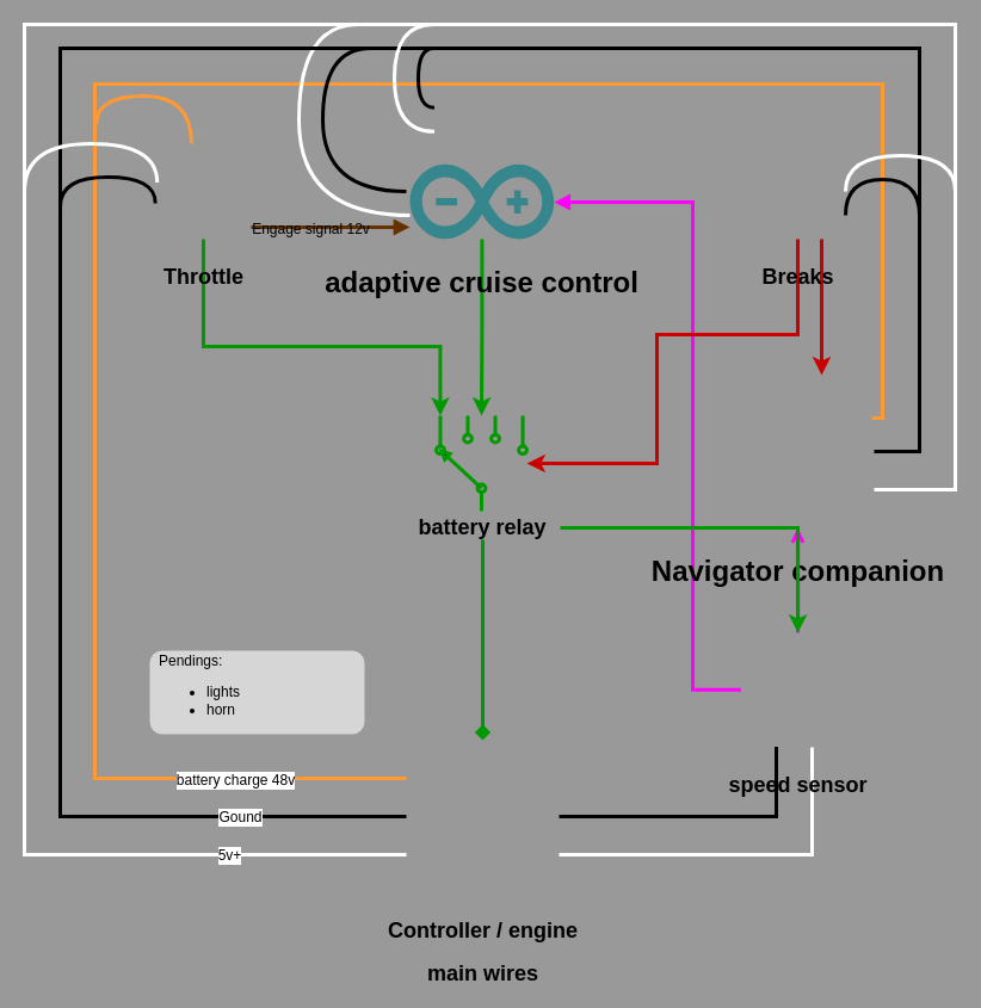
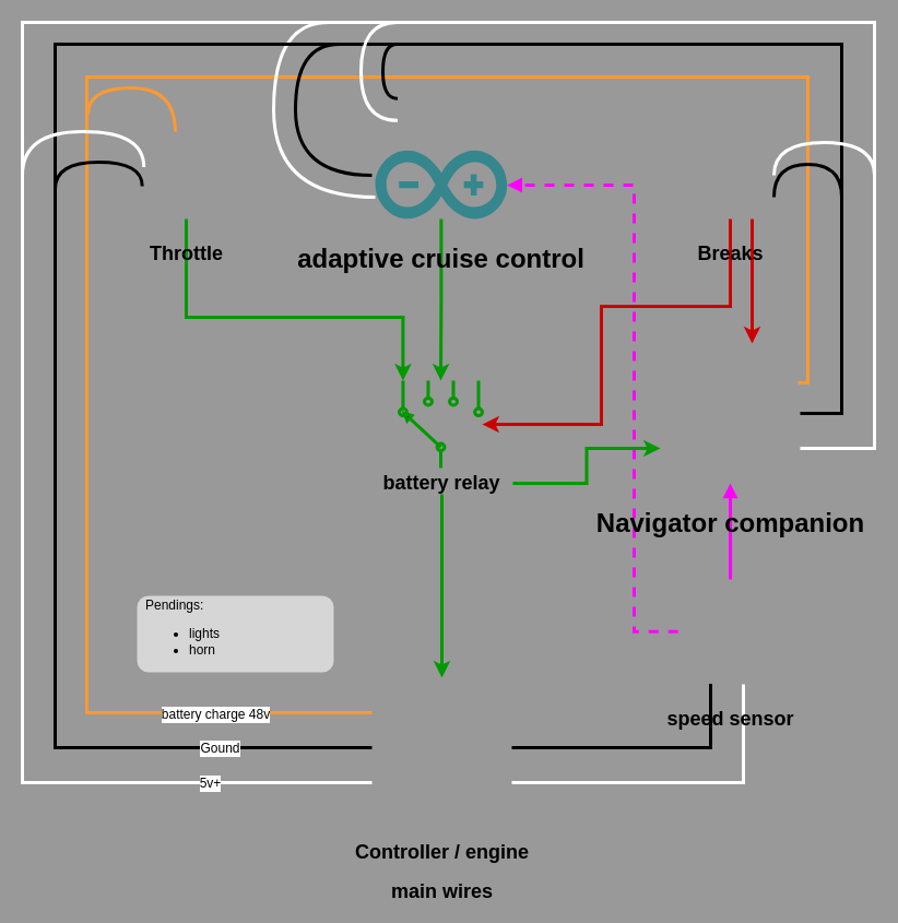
- <mxCell id="16" style="edgeStyle=orthogonalEdgeStyle;rounded=0;orthogonalLoop=1;jettySize=auto;html=1;endArrow=block;endFill=1;strokeColor=#663300;strokeWidth=3;" edge="1" parent="1" source="18" target="10"><mxGeometry relative="1" as="geometry"><Array as="points"><mxPoint x="280" y="190" /><mxPoint x="280" y="190" /></Array></mxGeometry></mxCell>
- <mxCell id="17" value="&lt;div&gt;Engage signal 12v&lt;/div&gt;" style="text;html=1;align=center;verticalAlign=middle;resizable=0;points=[];;labelBackgroundColor=none;" vertex="1" connectable="0" parent="16"><mxGeometry x="-0.261" y="-1" relative="1" as="geometry"><mxPoint as="offset" /></mxGeometry></mxCell>
- <mxCell id="5" style="edgeStyle=orthogonalEdgeStyle;rounded=0;orthogonalLoop=1;jettySize=auto;html=1;endArrow=block;endFill=1;strokeColor=#FF00FF;strokeWidth=3;" edge="1" parent="1" source="38" target="10"><mxGeometry relative="1" as="geometry"><Array as="points"><mxPoint x="580" y="578" /><mxPoint x="580" y="169" /></Array></mxGeometry></mxCell>
+ <mxCell id="5" style="edgeStyle=orthogonalEdgeStyle;rounded=0;orthogonalLoop=1;jettySize=auto;html=1;endArrow=block;endFill=1;strokeColor=#FF00FF;strokeWidth=3;dashed=1;" edge="1" parent="1" source="38" target="10"><mxGeometry relative="1" as="geometry"><Array as="points"><mxPoint x="580" y="578" /><mxPoint x="580" y="169" /></Array></mxGeometry></mxCell>
- <mxCell id="26" style="edgeStyle=orthogonalEdgeStyle;rounded=0;orthogonalLoop=1;jettySize=auto;html=1;strokeColor=#009900;strokeWidth=3;" edge="1" parent="1" source="24" target="38"><mxGeometry relative="1" as="geometry" /></mxCell>
+ <mxCell id="26" style="edgeStyle=orthogonalEdgeStyle;rounded=0;orthogonalLoop=1;jettySize=auto;html=1;entryX=0;entryY=0.75;entryDx=0;entryDy=0;strokeColor=#009900;strokeWidth=3;" edge="1" parent="1" source="24" target="8"><mxGeometry relative="1" as="geometry" /></mxCell>
- <mxCell id="6" style="edgeStyle=orthogonalEdgeStyle;rounded=0;orthogonalLoop=1;jettySize=auto;html=1;entryX=0.5;entryY=1;entryDx=0;entryDy=0;endArrow=open;endFill=1;strokeColor=#FF00FF;strokeWidth=3;" edge="1" parent="1" source="38" target="8"><mxGeometry relative="1" as="geometry" /></mxCell>
+ <mxCell id="6" style="edgeStyle=orthogonalEdgeStyle;rounded=0;orthogonalLoop=1;jettySize=auto;html=1;entryX=0.5;entryY=1;entryDx=0;entryDy=0;endArrow=block;endFill=1;strokeColor=#FF00FF;strokeWidth=3;" edge="1" parent="1" source="38" target="8"><mxGeometry relative="1" as="geometry" /></mxCell>
- <mxCell id="25" style="edgeStyle=orthogonalEdgeStyle;rounded=0;orthogonalLoop=1;jettySize=auto;html=1;strokeColor=#009900;strokeWidth=3;endArrow=diamond;" edge="1" parent="1" source="24" target="21"><mxGeometry relative="1" as="geometry" /></mxCell>
+ <mxCell id="25" style="edgeStyle=orthogonalEdgeStyle;rounded=0;orthogonalLoop=1;jettySize=auto;html=1;strokeColor=#009900;strokeWidth=3;" edge="1" parent="1" source="24" target="21"><mxGeometry relative="1" as="geometry" /></mxCell>
